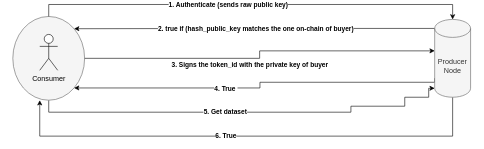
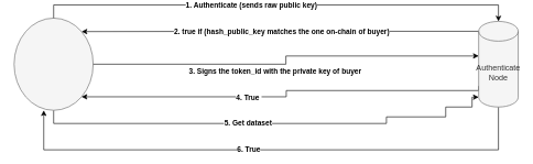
- <mxCell id="15" value="Consumer" style="shape=umlActor;verticalLabelPosition=bottom;verticalAlign=top;html=1;" parent="1" vertex="1"><mxGeometry x="65" y="50" width="30" height="60" as="geometry" /></mxCell>
- <mxCell id="10" value="Producer Node" style="shape=cylinder3;whiteSpace=wrap;html=1;boundedLbl=1;backgroundOutline=1;size=15;fillColor=#f5f5f5;fontColor=#333333;strokeColor=#666666;" parent="1" vertex="1"><mxGeometry x="725" y="25" width="60" height="130" as="geometry" /></mxCell>
+ <mxCell id="10" value="Authenticate Node" style="shape=cylinder3;whiteSpace=wrap;html=1;boundedLbl=1;backgroundOutline=1;size=15;fillColor=#f5f5f5;fontColor=#333333;strokeColor=#666666;" parent="1" vertex="1"><mxGeometry x="725" y="25" width="60" height="130" as="geometry" /></mxCell>
